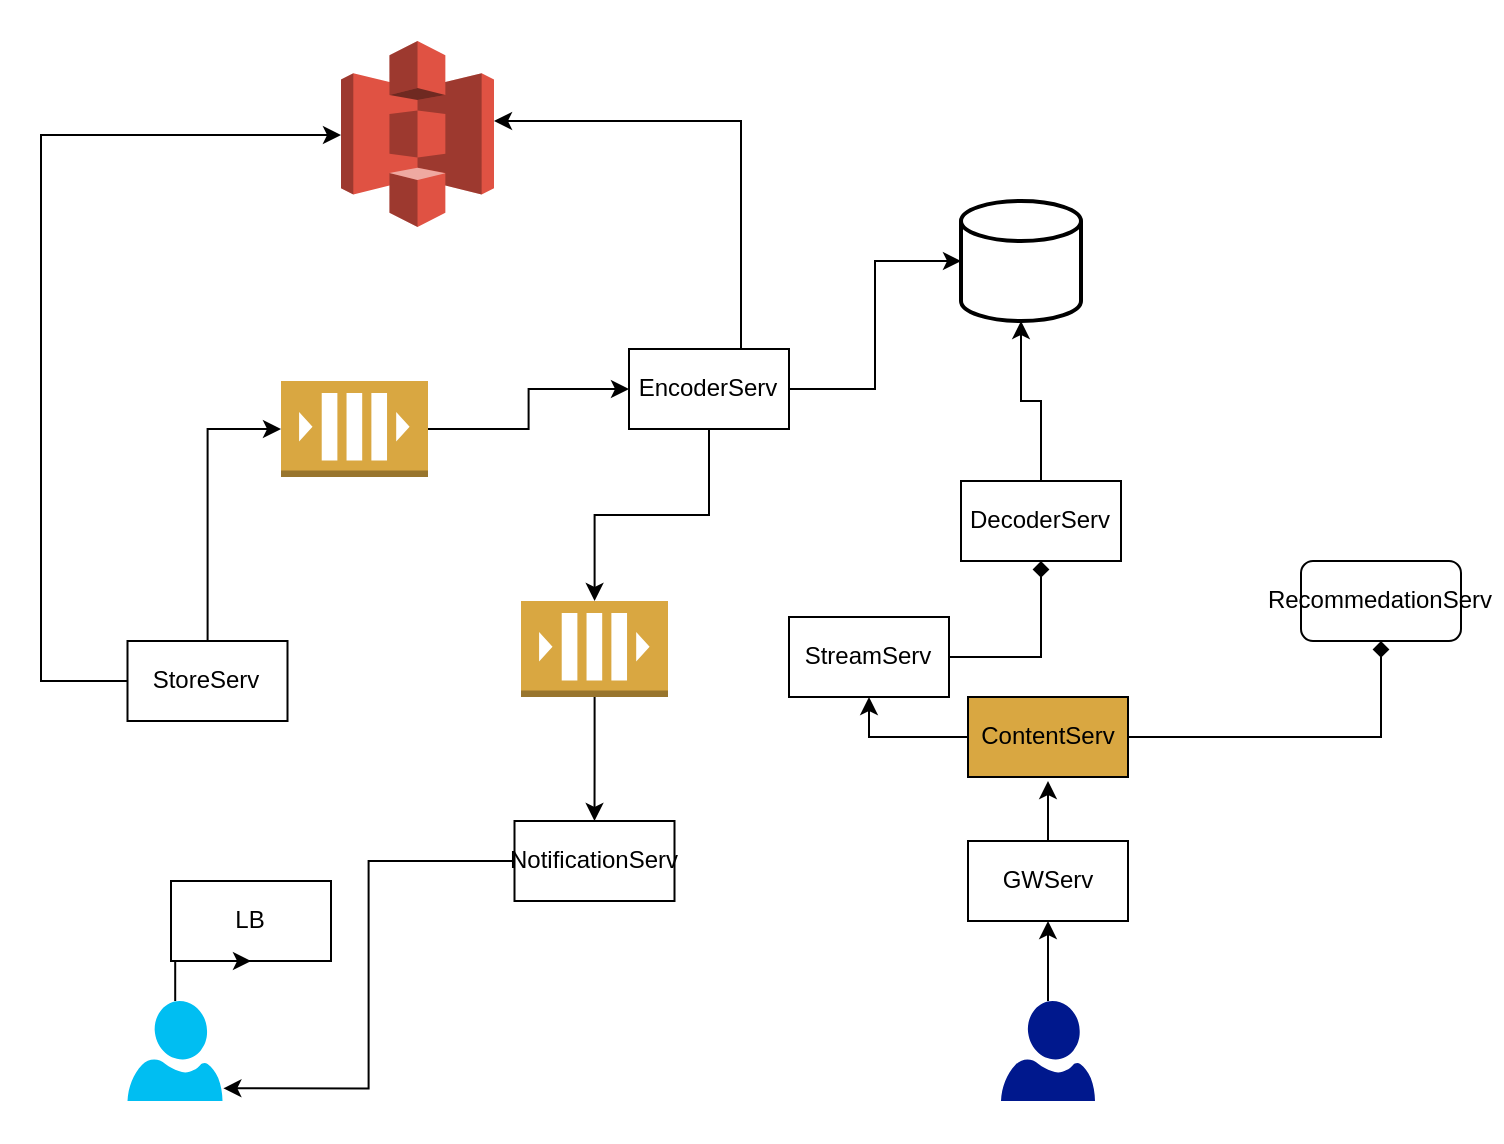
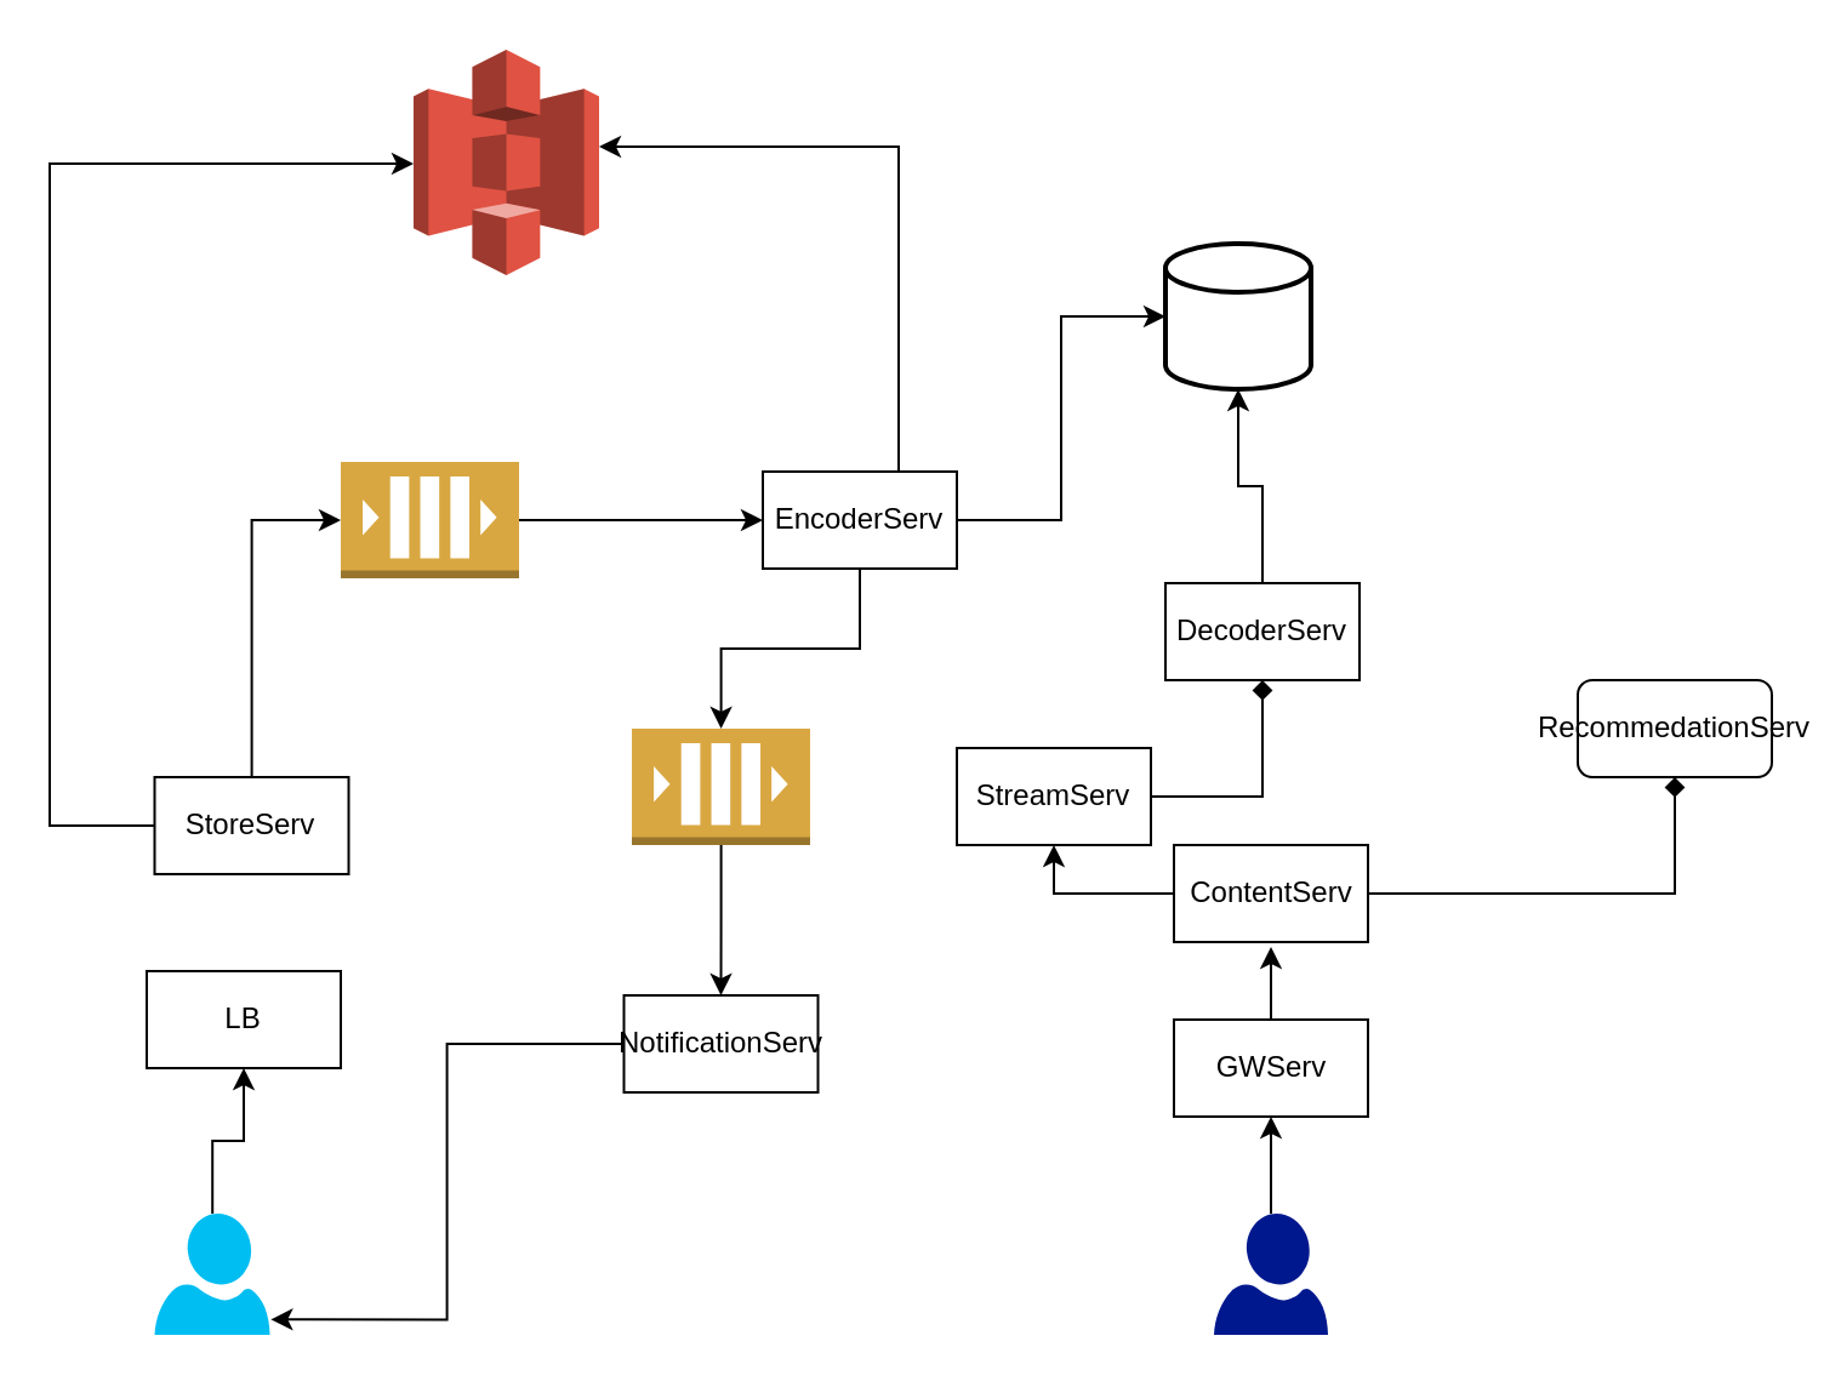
- <mxCell id="10" value="EncoderServ" style="rounded=0;whiteSpace=wrap;html=1;" vertex="1" parent="1"><mxGeometry x="314" y="174" width="80" height="40" as="geometry" /></mxCell>
+ <mxCell id="10" value="EncoderServ" style="rounded=0;whiteSpace=wrap;html=1;" vertex="1" parent="1"><mxGeometry x="314" y="194" width="80" height="40" as="geometry" /></mxCell>
- <mxCell id="31" value="ContentServ" style="rounded=0;whiteSpace=wrap;html=1;fillColor=#d9a741;" vertex="1" parent="1"><mxGeometry x="483.5" y="348" width="80" height="40" as="geometry" /></mxCell>
+ <mxCell id="31" value="ContentServ" style="rounded=0;whiteSpace=wrap;html=1;" vertex="1" parent="1"><mxGeometry x="483.5" y="348" width="80" height="40" as="geometry" /></mxCell>
- <mxCell id="2" value="LB" style="rounded=0;whiteSpace=wrap;html=1;" vertex="1" parent="1"><mxGeometry x="85" y="440" width="80" height="40" as="geometry" /></mxCell>
+ <mxCell id="2" value="LB" style="rounded=0;whiteSpace=wrap;html=1;" vertex="1" parent="1"><mxGeometry x="60" y="400" width="80" height="40" as="geometry" /></mxCell>
